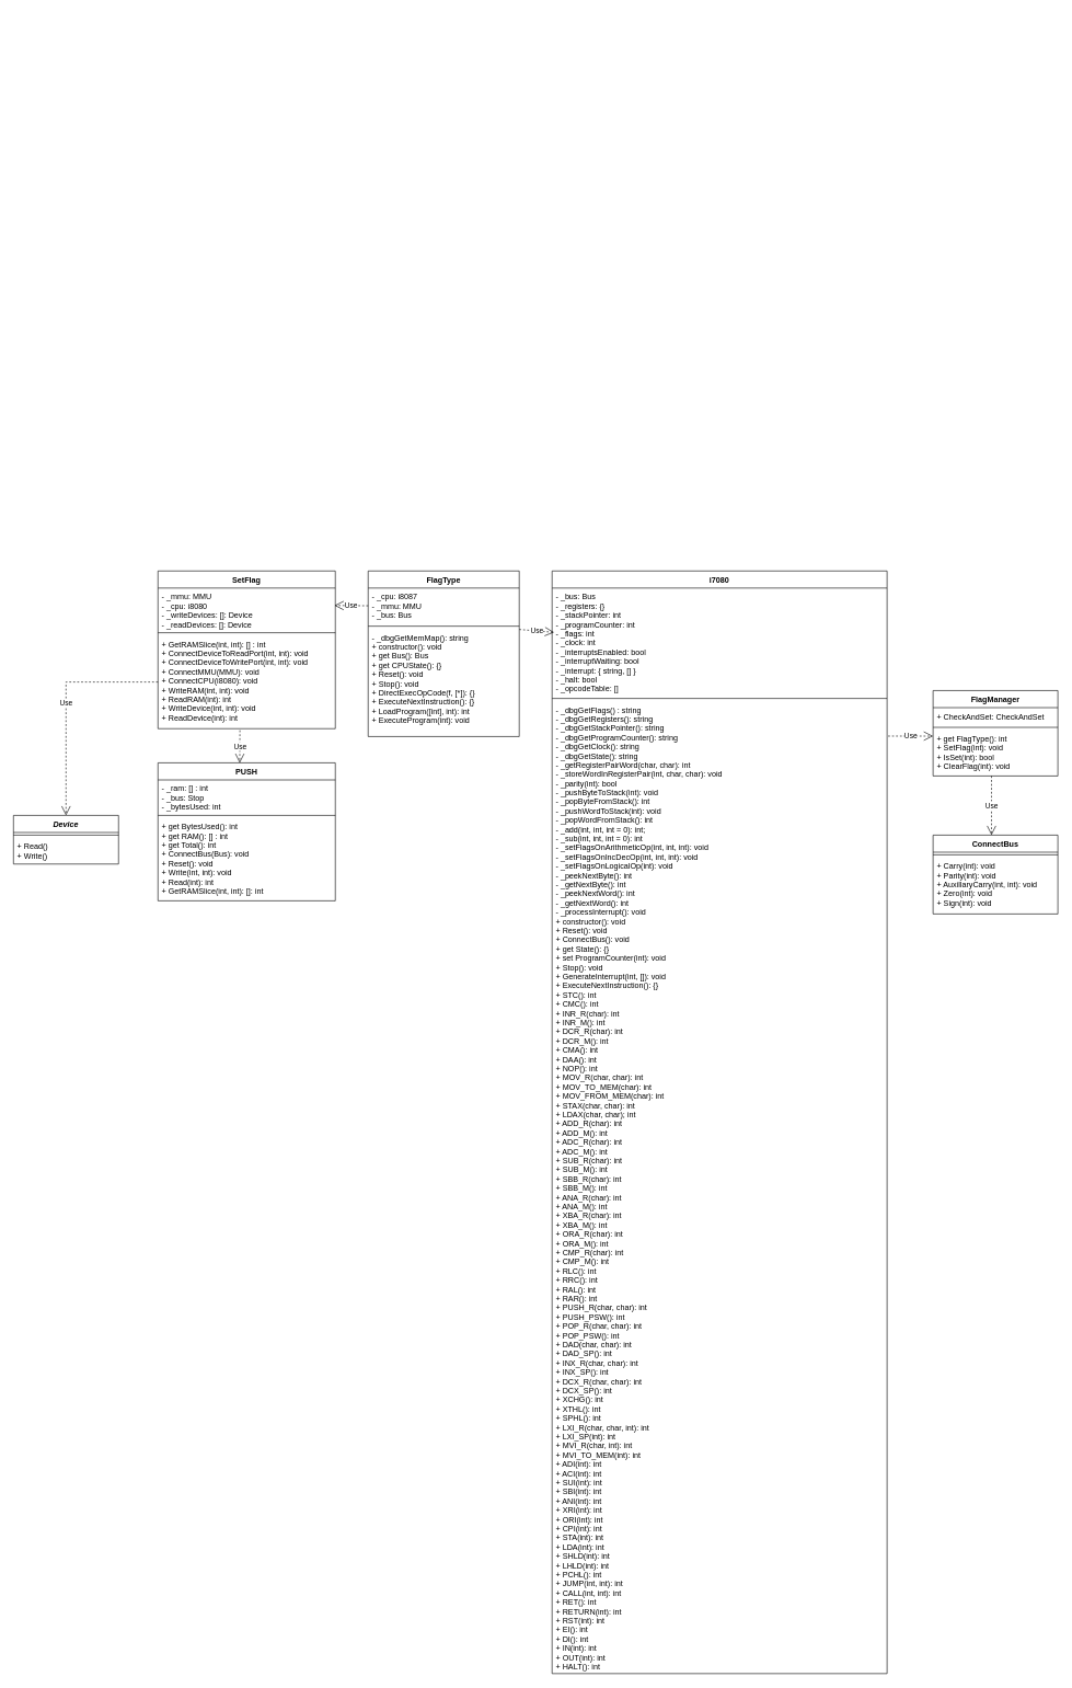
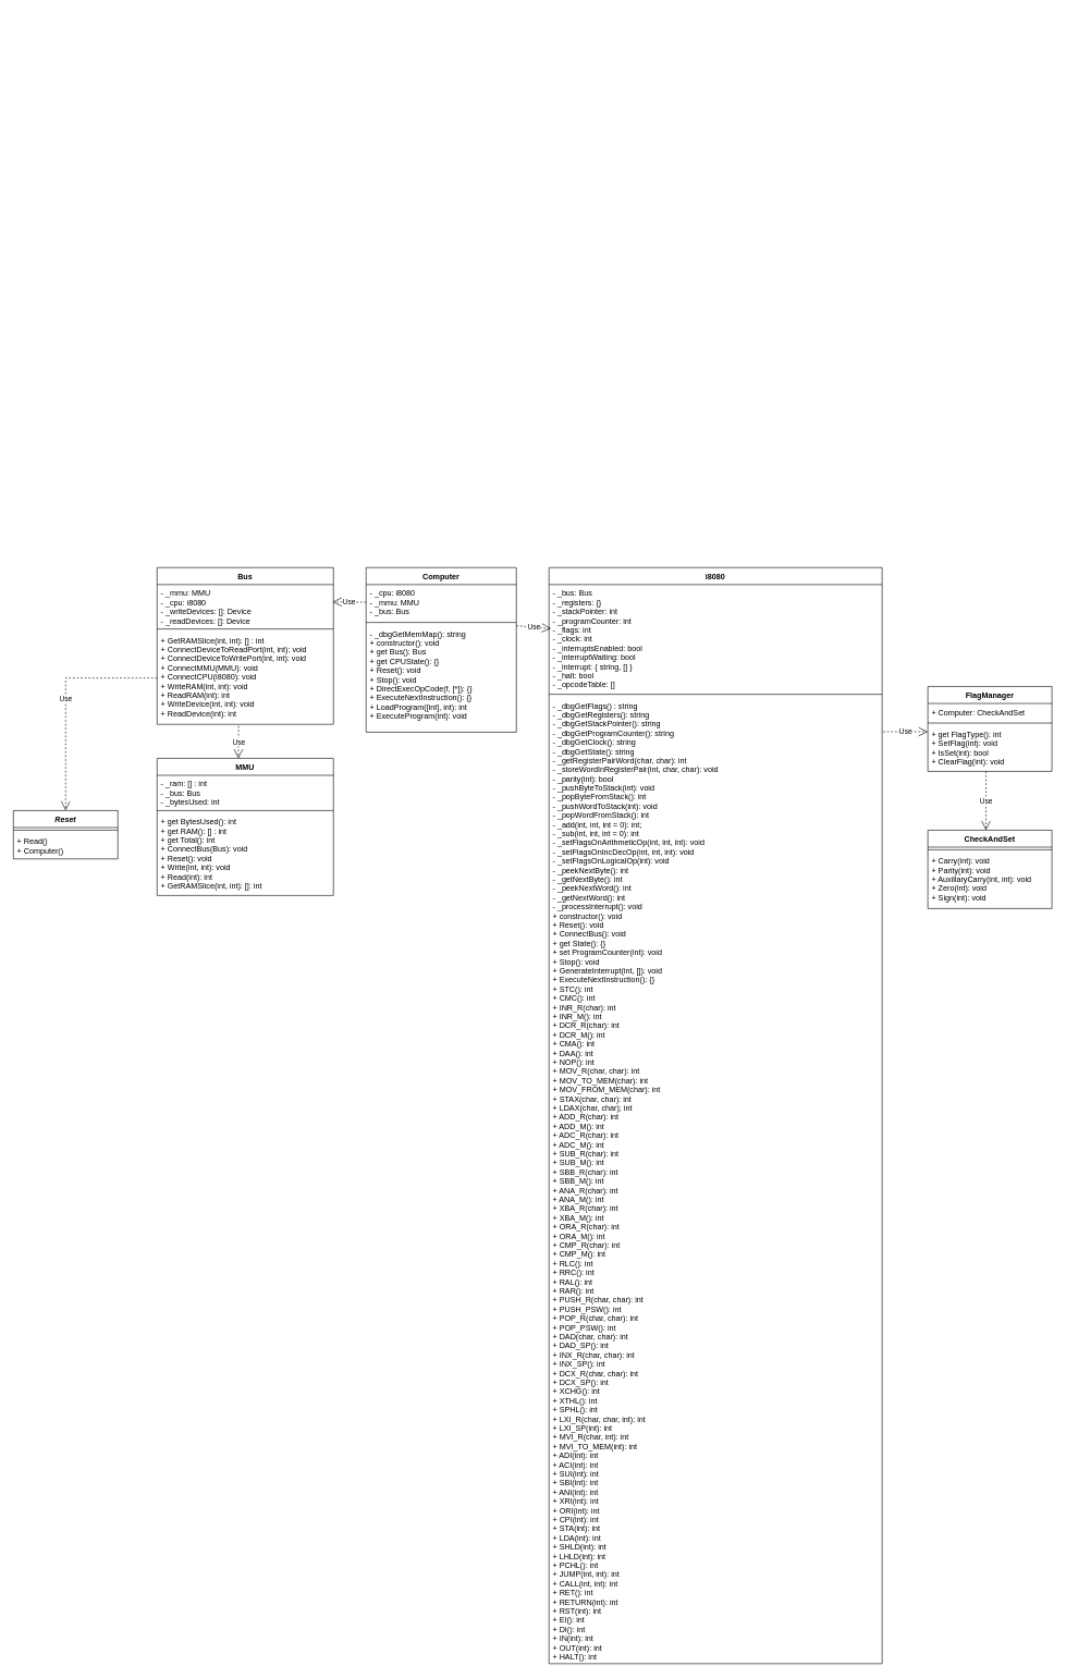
- <mxCell id="22" value="SetFlag" style="swimlane;fontStyle=1;align=center;verticalAlign=top;childLayout=stackLayout;horizontal=1;startSize=26;horizontalStack=0;resizeParent=1;resizeParentMax=0;resizeLast=0;collapsible=1;marginBottom=0;" parent="1" vertex="1"><mxGeometry x="240" y="868" width="270" height="240" as="geometry" /></mxCell>
+ <mxCell id="22" value="Bus" style="swimlane;fontStyle=1;align=center;verticalAlign=top;childLayout=stackLayout;horizontal=1;startSize=26;horizontalStack=0;resizeParent=1;resizeParentMax=0;resizeLast=0;collapsible=1;marginBottom=0;" parent="1" vertex="1"><mxGeometry x="240" y="868" width="270" height="240" as="geometry" /></mxCell>
- <mxCell id="3" value="FlagType" style="swimlane;fontStyle=1;align=center;verticalAlign=top;childLayout=stackLayout;horizontal=1;startSize=26;horizontalStack=0;resizeParent=1;resizeParentMax=0;resizeLast=0;collapsible=1;marginBottom=0;" parent="1" vertex="1"><mxGeometry x="560" y="868" width="230" height="252" as="geometry"><mxRectangle x="340" y="1380" width="90" height="26" as="alternateBounds" /></mxGeometry></mxCell>
+ <mxCell id="3" value="Computer" style="swimlane;fontStyle=1;align=center;verticalAlign=top;childLayout=stackLayout;horizontal=1;startSize=26;horizontalStack=0;resizeParent=1;resizeParentMax=0;resizeLast=0;collapsible=1;marginBottom=0;" parent="1" vertex="1"><mxGeometry x="560" y="868" width="230" height="252" as="geometry"><mxRectangle x="340" y="1380" width="90" height="26" as="alternateBounds" /></mxGeometry></mxCell>
- <mxCell id="7" value="i7080" style="swimlane;fontStyle=1;align=center;verticalAlign=top;childLayout=stackLayout;horizontal=1;startSize=26;horizontalStack=0;resizeParent=1;resizeParentMax=0;resizeLast=0;collapsible=1;marginBottom=0;" parent="1" vertex="1"><mxGeometry x="840" y="868" width="510" height="1678" as="geometry" /></mxCell>
+ <mxCell id="7" value="i8080" style="swimlane;fontStyle=1;align=center;verticalAlign=top;childLayout=stackLayout;horizontal=1;startSize=26;horizontalStack=0;resizeParent=1;resizeParentMax=0;resizeLast=0;collapsible=1;marginBottom=0;" parent="1" vertex="1"><mxGeometry x="840" y="868" width="510" height="1678" as="geometry" /></mxCell>
- <mxCell id="4" value="- _cpu: i8087&#10;- _mmu: MMU&#10;- _bus: Bus" style="text;strokeColor=none;fillColor=none;align=left;verticalAlign=top;spacingLeft=4;spacingRight=4;overflow=hidden;rotatable=0;points=[[0,0.5],[1,0.5]];portConstraint=eastwest;" parent="3" vertex="1"><mxGeometry y="26" width="230" height="54" as="geometry" /></mxCell>
+ <mxCell id="4" value="- _cpu: i8080&#10;- _mmu: MMU&#10;- _bus: Bus" style="text;strokeColor=none;fillColor=none;align=left;verticalAlign=top;spacingLeft=4;spacingRight=4;overflow=hidden;rotatable=0;points=[[0,0.5],[1,0.5]];portConstraint=eastwest;" parent="3" vertex="1"><mxGeometry y="26" width="230" height="54" as="geometry" /></mxCell>
- <mxCell id="12" value="+ CheckAndSet: CheckAndSet" style="text;strokeColor=none;fillColor=none;align=left;verticalAlign=top;spacingLeft=4;spacingRight=4;overflow=hidden;rotatable=0;points=[[0,0.5],[1,0.5]];portConstraint=eastwest;" parent="11" vertex="1"><mxGeometry y="26" width="190" height="26" as="geometry" /></mxCell>
+ <mxCell id="12" value="+ Computer: CheckAndSet" style="text;strokeColor=none;fillColor=none;align=left;verticalAlign=top;spacingLeft=4;spacingRight=4;overflow=hidden;rotatable=0;points=[[0,0.5],[1,0.5]];portConstraint=eastwest;" parent="11" vertex="1"><mxGeometry y="26" width="190" height="26" as="geometry" /></mxCell>
- <mxCell id="18" value="PUSH" style="swimlane;fontStyle=1;align=center;verticalAlign=top;childLayout=stackLayout;horizontal=1;startSize=26;horizontalStack=0;resizeParent=1;resizeParentMax=0;resizeLast=0;collapsible=1;marginBottom=0;" parent="1" vertex="1"><mxGeometry x="240" y="1160" width="270" height="210" as="geometry" /></mxCell>
+ <mxCell id="18" value="MMU" style="swimlane;fontStyle=1;align=center;verticalAlign=top;childLayout=stackLayout;horizontal=1;startSize=26;horizontalStack=0;resizeParent=1;resizeParentMax=0;resizeLast=0;collapsible=1;marginBottom=0;" parent="1" vertex="1"><mxGeometry x="240" y="1160" width="270" height="210" as="geometry" /></mxCell>
- <mxCell id="19" value="- _ram: [] : int&#10;- _bus: Stop&#10;- _bytesUsed: int" style="text;strokeColor=none;fillColor=none;align=left;verticalAlign=top;spacingLeft=4;spacingRight=4;overflow=hidden;rotatable=0;points=[[0,0.5],[1,0.5]];portConstraint=eastwest;" parent="18" vertex="1"><mxGeometry y="26" width="270" height="50" as="geometry" /></mxCell>
+ <mxCell id="19" value="- _ram: [] : int&#10;- _bus: Bus&#10;- _bytesUsed: int" style="text;strokeColor=none;fillColor=none;align=left;verticalAlign=top;spacingLeft=4;spacingRight=4;overflow=hidden;rotatable=0;points=[[0,0.5],[1,0.5]];portConstraint=eastwest;" parent="18" vertex="1"><mxGeometry y="26" width="270" height="50" as="geometry" /></mxCell>
- <mxCell id="26" value="Device" style="swimlane;fontStyle=3;align=center;verticalAlign=top;childLayout=stackLayout;horizontal=1;startSize=26;horizontalStack=0;resizeParent=1;resizeParentMax=0;resizeLast=0;collapsible=1;marginBottom=0;" parent="1" vertex="1"><mxGeometry x="20" y="1240" width="160" height="74" as="geometry" /></mxCell>
+ <mxCell id="26" value="Reset" style="swimlane;fontStyle=3;align=center;verticalAlign=top;childLayout=stackLayout;horizontal=1;startSize=26;horizontalStack=0;resizeParent=1;resizeParentMax=0;resizeLast=0;collapsible=1;marginBottom=0;" parent="1" vertex="1"><mxGeometry x="20" y="1240" width="160" height="74" as="geometry" /></mxCell>
- <mxCell id="15" value="ConnectBus" style="swimlane;fontStyle=1;align=center;verticalAlign=top;childLayout=stackLayout;horizontal=1;startSize=26;horizontalStack=0;resizeParent=1;resizeParentMax=0;resizeLast=0;collapsible=1;marginBottom=0;" parent="1" vertex="1"><mxGeometry x="1420" y="1270" width="190" height="120" as="geometry" /></mxCell>
+ <mxCell id="15" value="CheckAndSet" style="swimlane;fontStyle=1;align=center;verticalAlign=top;childLayout=stackLayout;horizontal=1;startSize=26;horizontalStack=0;resizeParent=1;resizeParentMax=0;resizeLast=0;collapsible=1;marginBottom=0;" parent="1" vertex="1"><mxGeometry x="1420" y="1270" width="190" height="120" as="geometry" /></mxCell>
- <mxCell id="28" value="+ Read()&#10;+ Write()" style="text;strokeColor=none;fillColor=none;align=left;verticalAlign=top;spacingLeft=4;spacingRight=4;overflow=hidden;rotatable=0;points=[[0,0.5],[1,0.5]];portConstraint=eastwest;" parent="26" vertex="1"><mxGeometry y="34" width="160" height="40" as="geometry" /></mxCell>
+ <mxCell id="28" value="+ Read()&#10;+ Computer()" style="text;strokeColor=none;fillColor=none;align=left;verticalAlign=top;spacingLeft=4;spacingRight=4;overflow=hidden;rotatable=0;points=[[0,0.5],[1,0.5]];portConstraint=eastwest;" parent="26" vertex="1"><mxGeometry y="34" width="160" height="40" as="geometry" /></mxCell>
